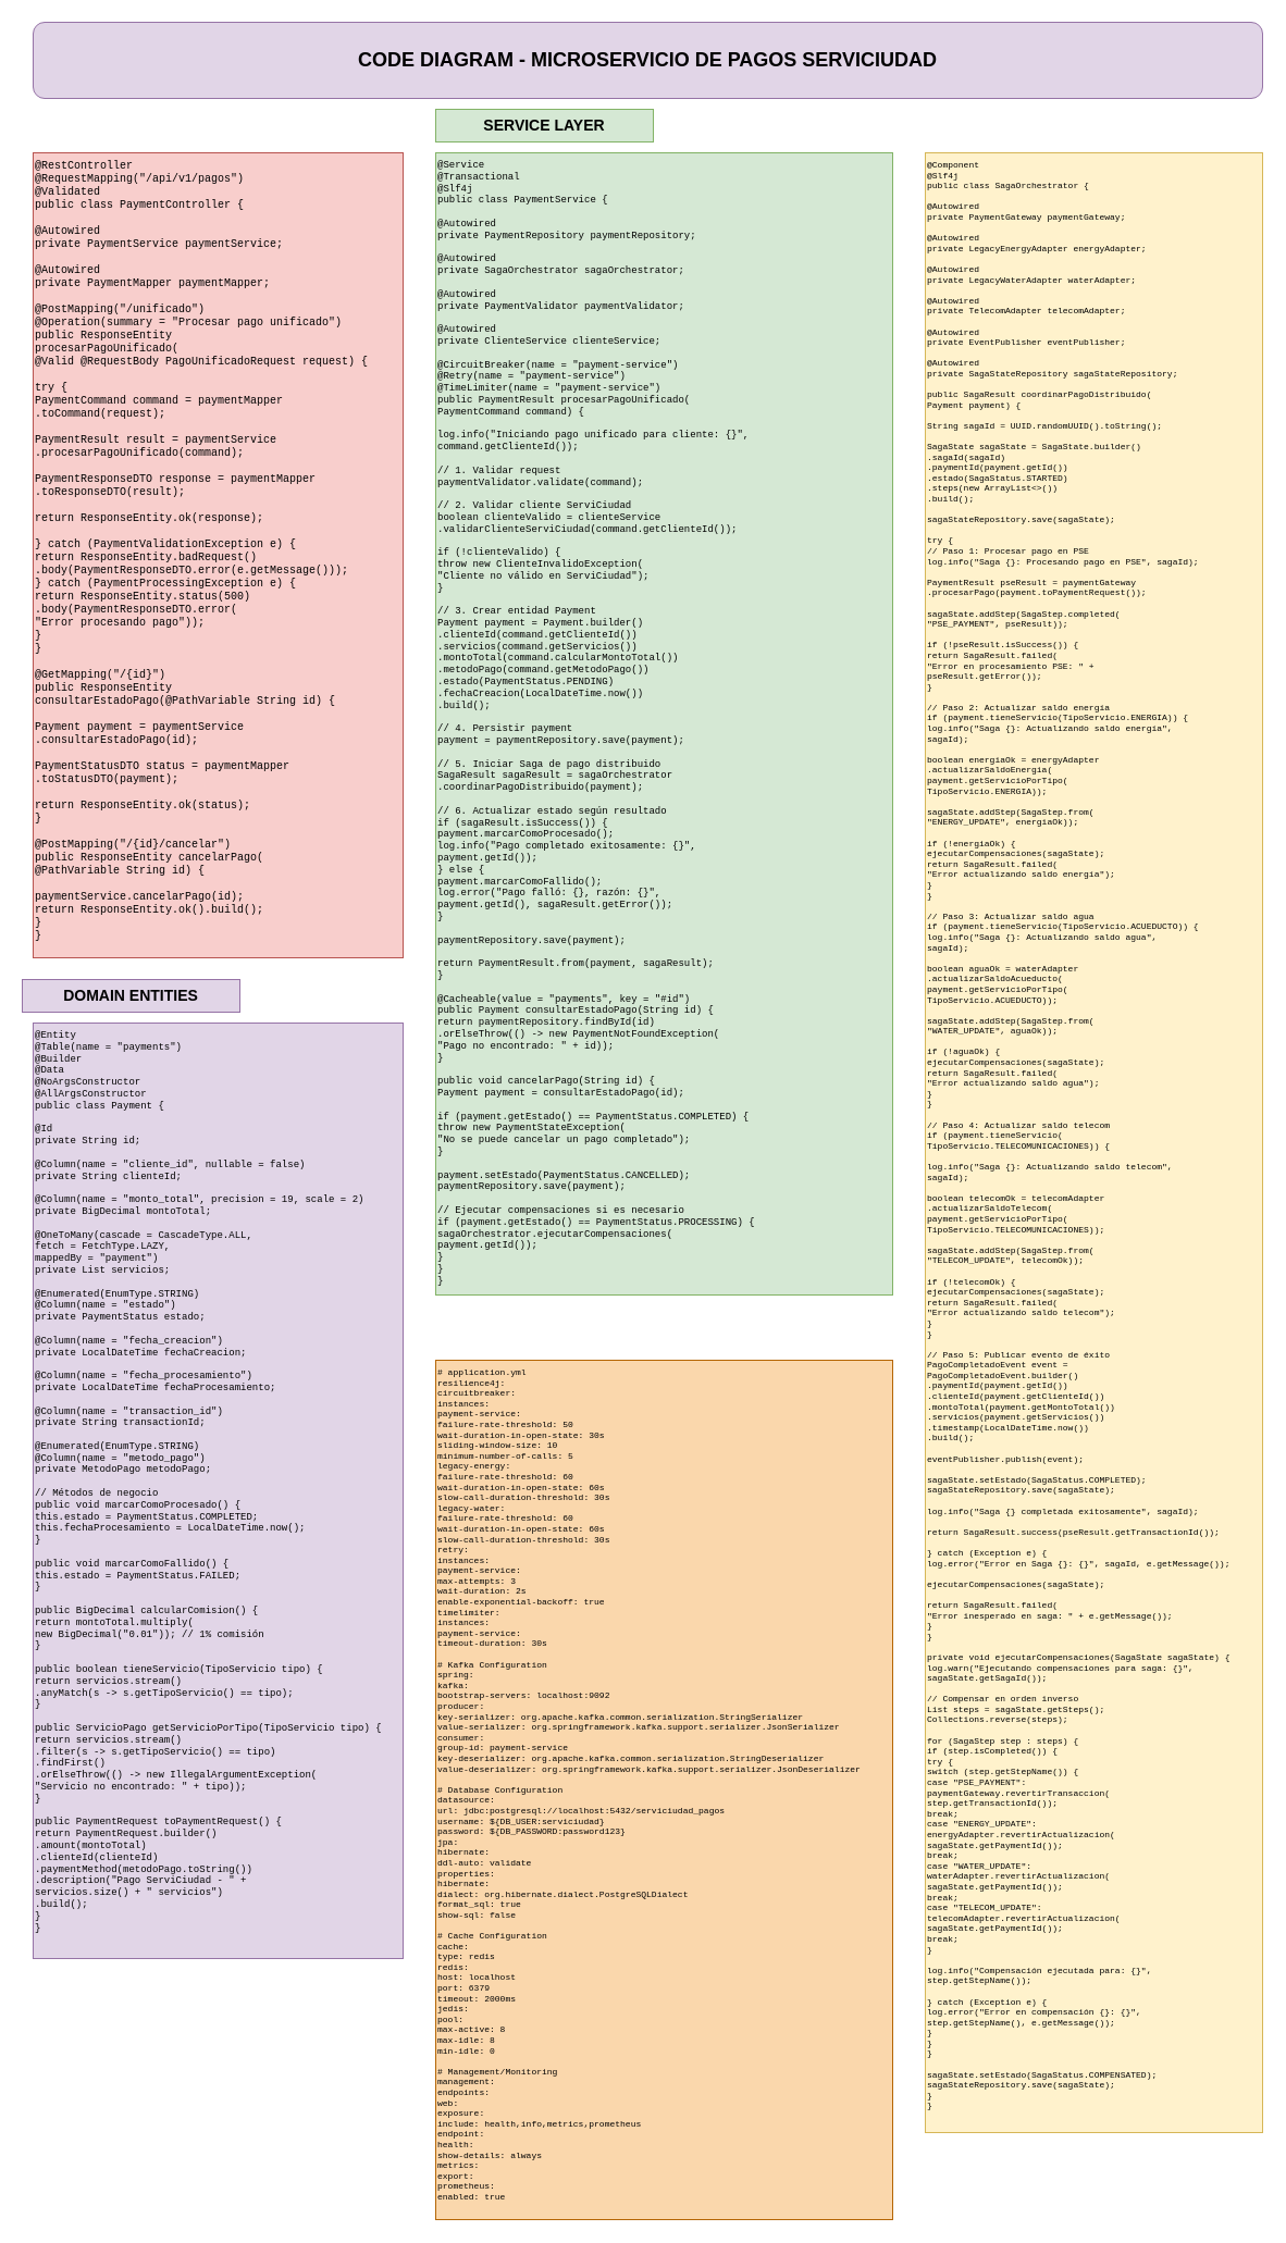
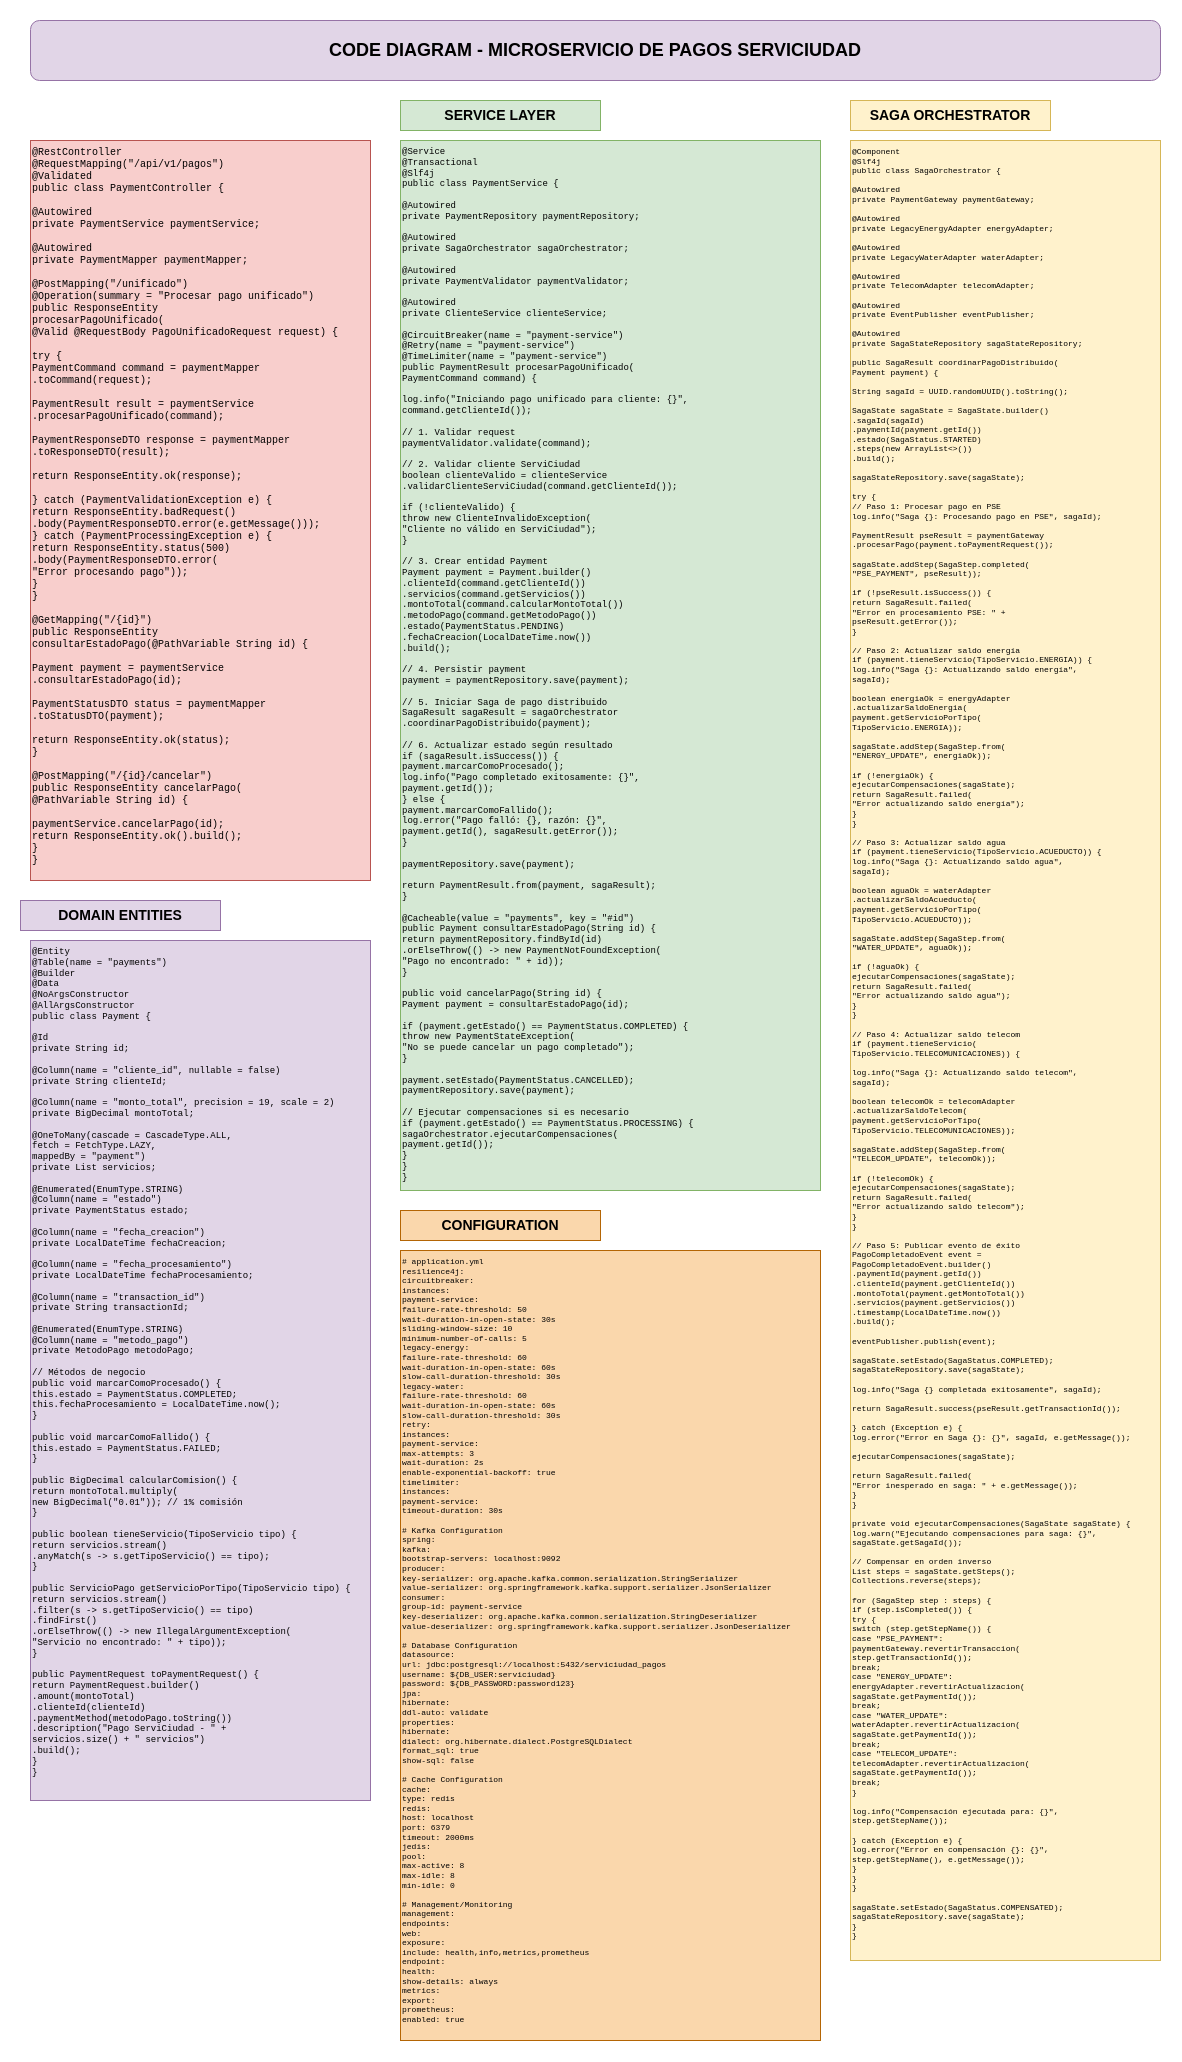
- <mxCell id="2" value="CODE DIAGRAM - MICROSERVICIO DE PAGOS SERVICIUDAD" style="rounded=1;whiteSpace=wrap;html=1;fillColor=#e1d5e7;strokeColor=#9673a6;fontSize=18;fontStyle=1;" vertex="1" parent="1"><mxGeometry x="30" y="20" width="1130" height="70" as="geometry" /></mxCell>
+ <mxCell id="2" value="CODE DIAGRAM - MICROSERVICIO DE PAGOS SERVICIUDAD" style="rounded=1;whiteSpace=wrap;html=1;fillColor=#e1d5e7;strokeColor=#9673a6;fontSize=18;fontStyle=1;" vertex="1" parent="1"><mxGeometry x="30" y="20" width="1130" height="60" as="geometry" /></mxCell>
+ <mxCell id="6" value="SAGA ORCHESTRATOR" style="rounded=0;whiteSpace=wrap;html=1;fillColor=#fff2cc;strokeColor=#d6b656;fontSize=14;fontStyle=1;" vertex="1" parent="1"><mxGeometry x="850" y="100" width="200" height="30" as="geometry" /></mxCell>
+ <mxCell id="10" value="CONFIGURATION" style="rounded=0;whiteSpace=wrap;html=1;fillColor=#fad7ac;strokeColor=#b46504;fontSize=14;fontStyle=1;" vertex="1" parent="1"><mxGeometry x="400" y="1210" width="200" height="30" as="geometry" /></mxCell>
